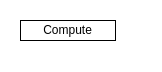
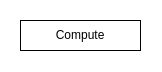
- <mxCell id="2" value="Compute" style="rounded=0;whiteSpace=wrap;html=1;" vertex="1" parent="1"><mxGeometry x="20" y="20" width="95" height="20" as="geometry" /></mxCell>
+ <mxCell id="2" value="Compute" style="rounded=0;whiteSpace=wrap;html=1;" vertex="1" parent="1"><mxGeometry x="20" y="20" width="120" height="30" as="geometry" /></mxCell>
